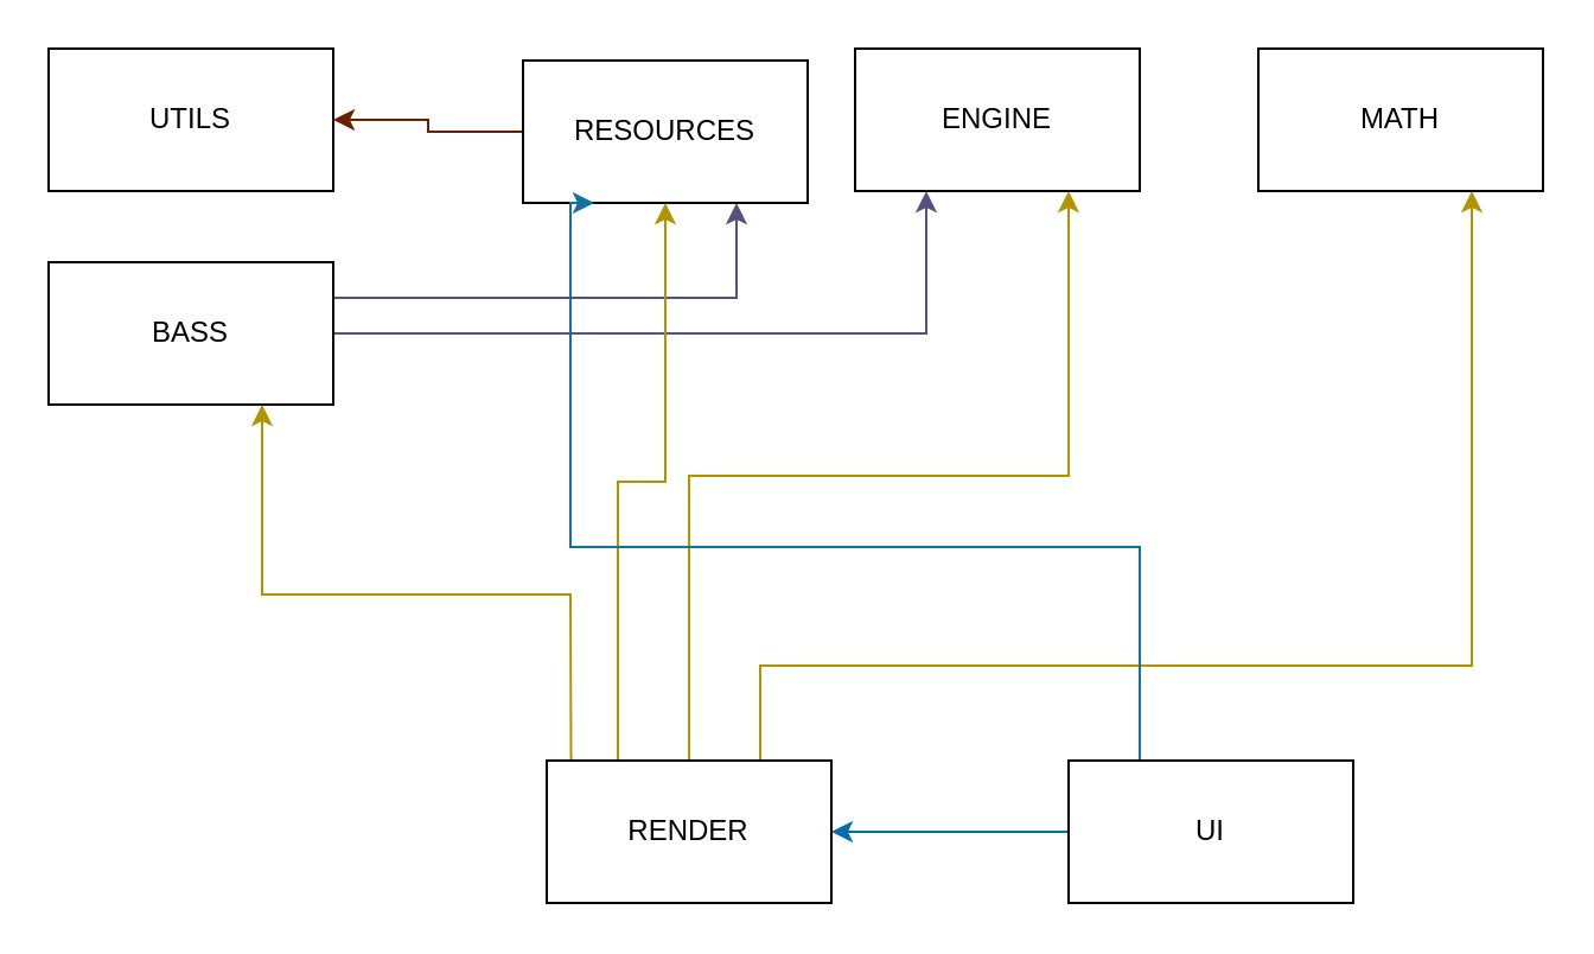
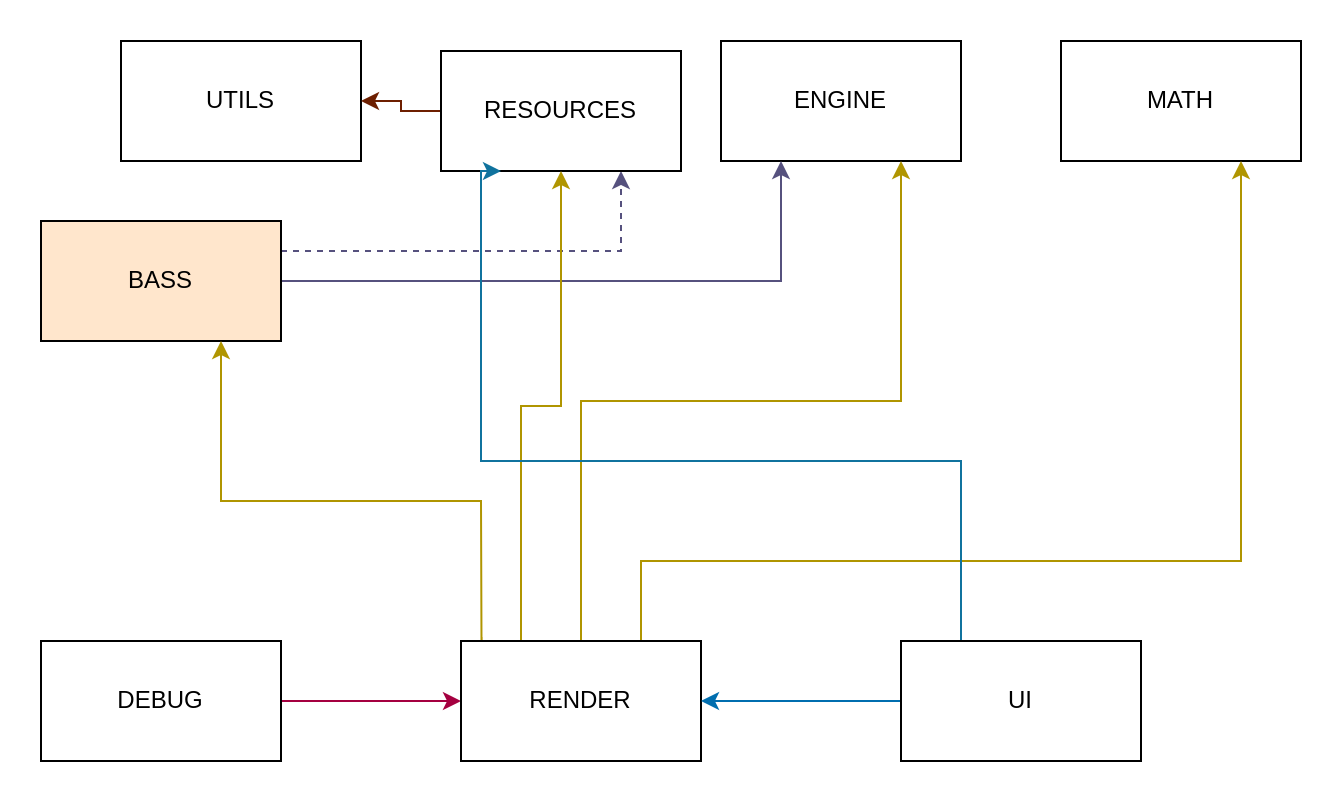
- <mxCell id="6" value="UTILS" style="rounded=0;whiteSpace=wrap;html=1;backgroundOutline=0;" parent="1" vertex="1"><mxGeometry x="20" y="20" width="120" height="60" as="geometry" /></mxCell>
+ <mxCell id="6" value="UTILS" style="rounded=0;whiteSpace=wrap;html=1;backgroundOutline=0;" parent="1" vertex="1"><mxGeometry x="60" y="20" width="120" height="60" as="geometry" /></mxCell>
- <mxCell id="4" style="edgeStyle=orthogonalEdgeStyle;rounded=0;orthogonalLoop=1;jettySize=auto;html=1;exitX=1;exitY=0.25;exitDx=0;exitDy=0;entryX=0.75;entryY=1;entryDx=0;entryDy=0;fillColor=#d0cee2;strokeColor=#56517e;backgroundOutline=0;" edge="1" parent="1" source="5" target="9"><mxGeometry relative="1" as="geometry" /></mxCell>
+ <mxCell id="4" style="edgeStyle=orthogonalEdgeStyle;rounded=0;orthogonalLoop=1;jettySize=auto;html=1;exitX=1;exitY=0.25;exitDx=0;exitDy=0;entryX=0.75;entryY=1;entryDx=0;entryDy=0;fillColor=#d0cee2;strokeColor=#56517e;backgroundOutline=0;dashed=1;" edge="1" parent="1" source="5" target="9"><mxGeometry relative="1" as="geometry" /></mxCell>
- <mxCell id="5" value="BASS" style="rounded=0;whiteSpace=wrap;html=1;backgroundOutline=0;" parent="1" vertex="1"><mxGeometry x="20" y="110" width="120" height="60" as="geometry" /></mxCell>
+ <mxCell id="5" value="BASS" style="rounded=0;whiteSpace=wrap;html=1;backgroundOutline=0;fillColor=#ffe6cc;" parent="1" vertex="1"><mxGeometry x="20" y="110" width="120" height="60" as="geometry" /></mxCell>
+ <mxCell id="11" value="DEBUG" style="whiteSpace=wrap;html=1;backgroundOutline=0;" parent="1" vertex="1"><mxGeometry x="20" y="320" width="120" height="60" as="geometry" /></mxCell>
+ <mxCell id="10" style="edgeStyle=orthogonalEdgeStyle;rounded=0;orthogonalLoop=1;jettySize=auto;html=1;exitX=1;exitY=0.5;exitDx=0;exitDy=0;entryX=0;entryY=0.5;entryDx=0;entryDy=0;fillColor=#d80073;strokeColor=#A50040;backgroundOutline=0;" edge="1" parent="1" source="11" target="16"><mxGeometry relative="1" as="geometry" /></mxCell>
